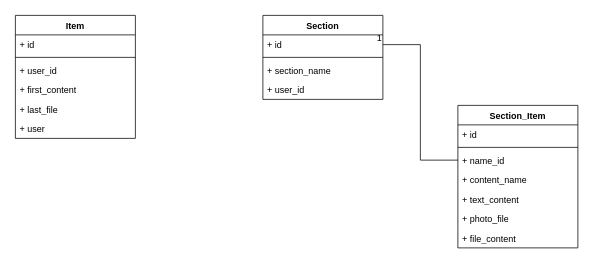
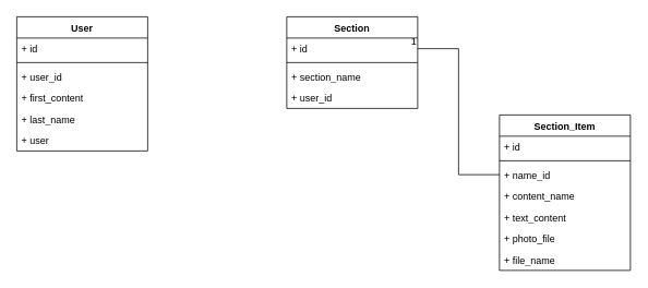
- <mxCell id="2" value="Item" style="swimlane;fontStyle=1;align=center;verticalAlign=top;childLayout=stackLayout;horizontal=1;startSize=26;horizontalStack=0;resizeParent=1;resizeParentMax=0;resizeLast=0;collapsible=1;marginBottom=0;whiteSpace=wrap;html=1;fillColor=default;swimlaneLine=1;gradientColor=none;swimlaneFillColor=none;" vertex="1" parent="1"><mxGeometry x="20" y="20" width="160" height="164" as="geometry" /></mxCell>
+ <mxCell id="2" value="User" style="swimlane;fontStyle=1;align=center;verticalAlign=top;childLayout=stackLayout;horizontal=1;startSize=26;horizontalStack=0;resizeParent=1;resizeParentMax=0;resizeLast=0;collapsible=1;marginBottom=0;whiteSpace=wrap;html=1;fillColor=default;swimlaneLine=1;gradientColor=none;swimlaneFillColor=none;" vertex="1" parent="1"><mxGeometry x="20" y="20" width="160" height="164" as="geometry" /></mxCell>
- <mxCell id="7" value="+ last_file" style="text;strokeColor=none;fillColor=none;align=left;verticalAlign=top;spacingLeft=4;spacingRight=4;overflow=hidden;rotatable=0;points=[[0,0.5],[1,0.5]];portConstraint=eastwest;whiteSpace=wrap;html=1;" vertex="1" parent="2"><mxGeometry y="112" width="160" height="26" as="geometry" /></mxCell>
+ <mxCell id="7" value="+ last_name" style="text;strokeColor=none;fillColor=none;align=left;verticalAlign=top;spacingLeft=4;spacingRight=4;overflow=hidden;rotatable=0;points=[[0,0.5],[1,0.5]];portConstraint=eastwest;whiteSpace=wrap;html=1;" vertex="1" parent="2"><mxGeometry y="112" width="160" height="26" as="geometry" /></mxCell>
- <mxCell id="21" value="+ file_content" style="text;strokeColor=none;fillColor=none;align=left;verticalAlign=top;spacingLeft=4;spacingRight=4;overflow=hidden;rotatable=0;points=[[0,0.5],[1,0.5]];portConstraint=eastwest;whiteSpace=wrap;html=1;" vertex="1" parent="14"><mxGeometry y="164" width="160" height="26" as="geometry" /></mxCell>
+ <mxCell id="21" value="+ file_name" style="text;strokeColor=none;fillColor=none;align=left;verticalAlign=top;spacingLeft=4;spacingRight=4;overflow=hidden;rotatable=0;points=[[0,0.5],[1,0.5]];portConstraint=eastwest;whiteSpace=wrap;html=1;" vertex="1" parent="14"><mxGeometry y="164" width="160" height="26" as="geometry" /></mxCell>
